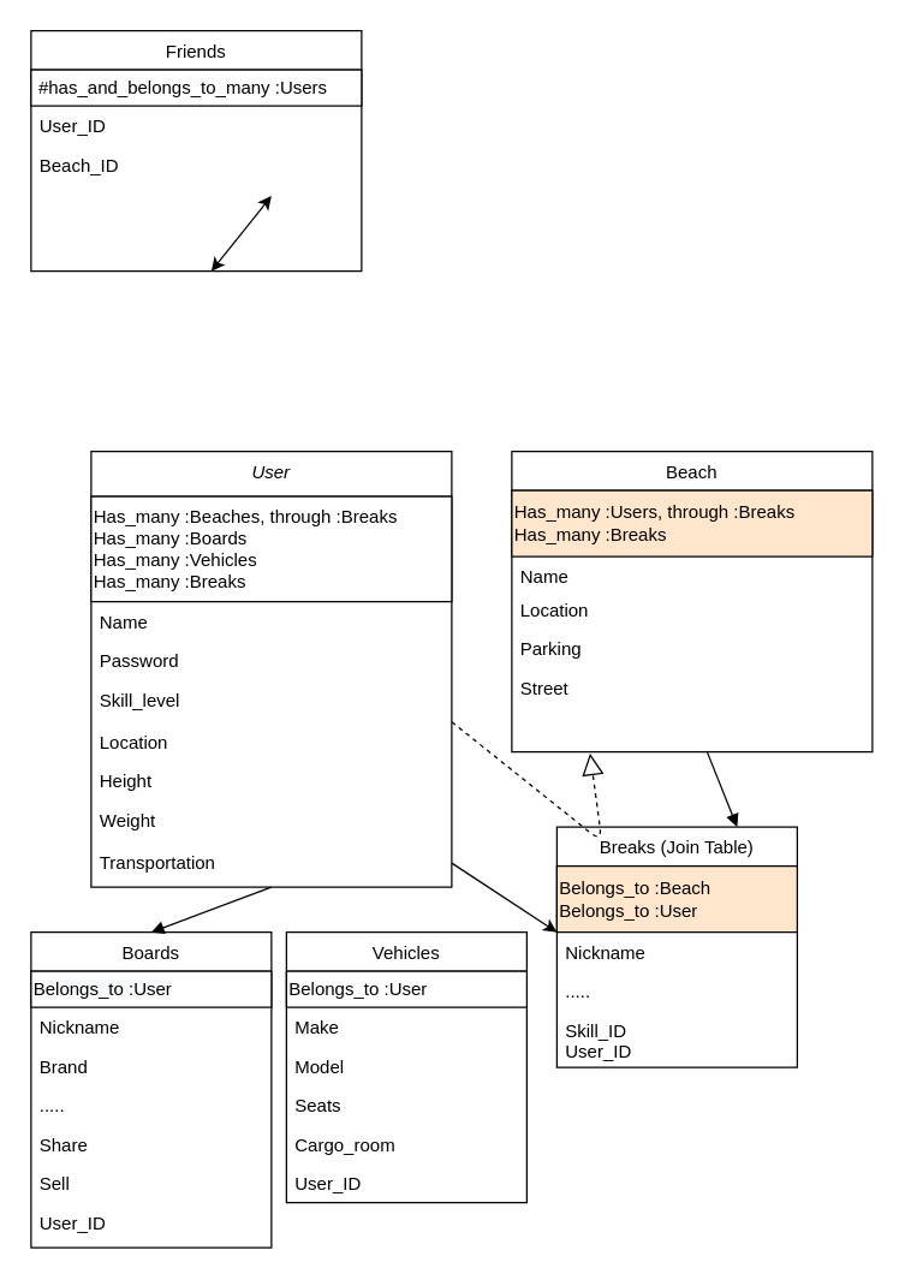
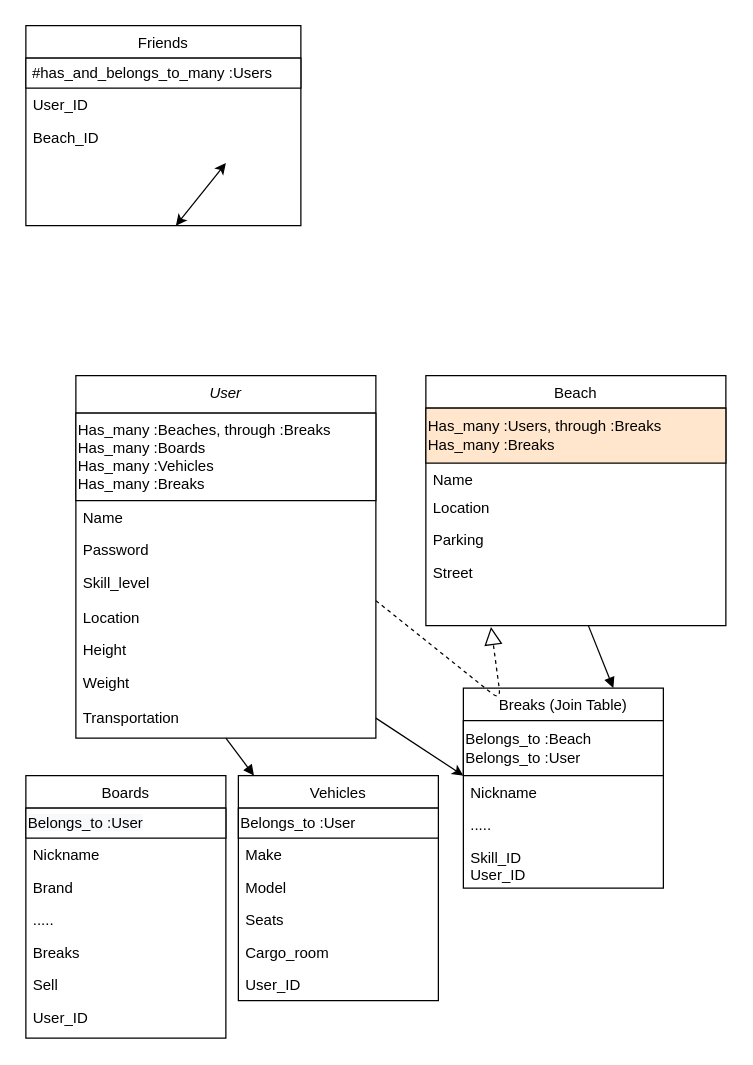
- <mxCell id="12" value="Belongs_to :Beach&lt;br&gt;Belongs_to :User" style="rounded=0;whiteSpace=wrap;html=1;align=left;fillColor=#ffe6cc;" parent="11" vertex="1"><mxGeometry y="26" width="160" height="44" as="geometry" /></mxCell>
+ <mxCell id="12" value="Belongs_to :Beach&lt;br&gt;Belongs_to :User" style="rounded=0;whiteSpace=wrap;html=1;align=left;" parent="11" vertex="1"><mxGeometry y="26" width="160" height="44" as="geometry" /></mxCell>
+ <mxCell id="39" value="" style="html=1;verticalAlign=bottom;endArrow=block;exitX=0.5;exitY=1;exitDx=0;exitDy=0;" parent="1" source="2" edge="1" target="31"><mxGeometry x="1" y="269" width="80" relative="1" as="geometry"><mxPoint x="160" y="630" as="sourcePoint" /><mxPoint x="290" y="700" as="targetPoint" /><mxPoint x="260" y="199" as="offset" /></mxGeometry></mxCell>
- <mxCell id="38" value="" style="html=1;verticalAlign=bottom;endArrow=block;entryX=0.5;entryY=0;entryDx=0;entryDy=0;exitX=0.5;exitY=1.071;exitDx=0;exitDy=0;exitPerimeter=0;" parent="1" source="10" target="16" edge="1"><mxGeometry x="1" y="269" width="80" relative="1" as="geometry"><mxPoint x="150" y="610" as="sourcePoint" /><mxPoint x="140" y="680" as="targetPoint" /><mxPoint x="260" y="199" as="offset" /></mxGeometry></mxCell>
- <mxCell id="21" value="Share" style="text;align=left;verticalAlign=top;spacingLeft=4;spacingRight=4;overflow=hidden;rotatable=0;points=[[0,0.5],[1,0.5]];portConstraint=eastwest;" parent="16" vertex="1"><mxGeometry y="128" width="160" height="26" as="geometry" /></mxCell>
+ <mxCell id="21" value="Breaks" style="text;align=left;verticalAlign=top;spacingLeft=4;spacingRight=4;overflow=hidden;rotatable=0;points=[[0,0.5],[1,0.5]];portConstraint=eastwest;" parent="16" vertex="1"><mxGeometry y="128" width="160" height="26" as="geometry" /></mxCell>
